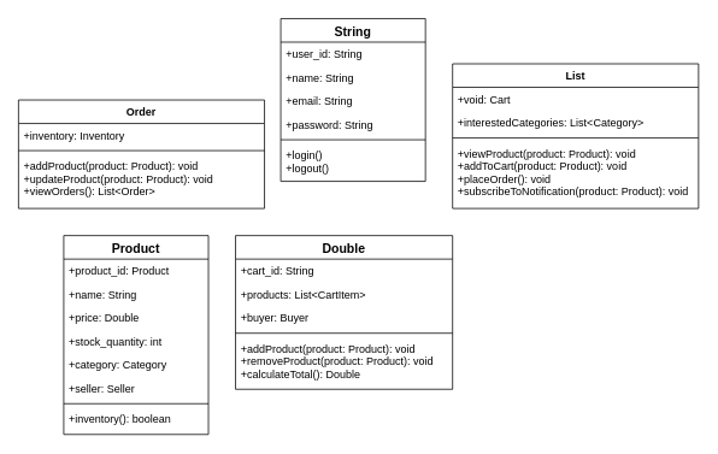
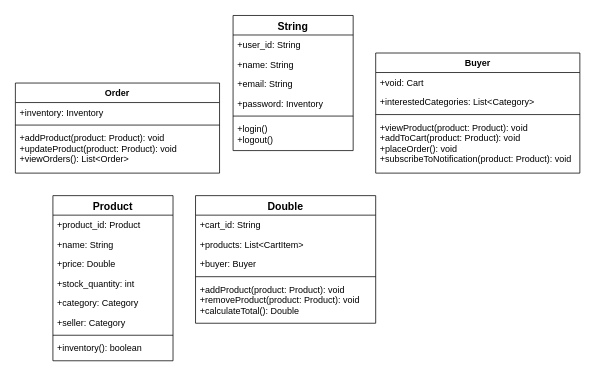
- <mxCell id="9" value="List" style="swimlane;fontStyle=1;align=center;verticalAlign=top;childLayout=stackLayout;horizontal=1;startSize=26;horizontalStack=0;resizeParent=1;resizeLast=0;collapsible=1;marginBottom=0;rounded=0;shadow=0;strokeWidth=1;" parent="1" vertex="1"><mxGeometry x="500" y="70" width="272" height="160" as="geometry"><mxRectangle x="550" y="140" width="160" height="26" as="alternateBounds" /></mxGeometry></mxCell>
+ <mxCell id="9" value="Buyer" style="swimlane;fontStyle=1;align=center;verticalAlign=top;childLayout=stackLayout;horizontal=1;startSize=26;horizontalStack=0;resizeParent=1;resizeLast=0;collapsible=1;marginBottom=0;rounded=0;shadow=0;strokeWidth=1;" parent="1" vertex="1"><mxGeometry x="500" y="70" width="272" height="160" as="geometry"><mxRectangle x="550" y="140" width="160" height="26" as="alternateBounds" /></mxGeometry></mxCell>
- <mxCell id="6" value="+password: String" style="text;align=left;verticalAlign=top;spacingLeft=4;spacingRight=4;overflow=hidden;rotatable=0;points=[[0,0.5],[1,0.5]];portConstraint=eastwest;rounded=0;shadow=0;html=0;" vertex="1" parent="2"><mxGeometry y="104" width="160" height="26" as="geometry" /></mxCell>
+ <mxCell id="6" value="+password: Inventory" style="text;align=left;verticalAlign=top;spacingLeft=4;spacingRight=4;overflow=hidden;rotatable=0;points=[[0,0.5],[1,0.5]];portConstraint=eastwest;rounded=0;shadow=0;html=0;" vertex="1" parent="2"><mxGeometry y="104" width="160" height="26" as="geometry" /></mxCell>
- <mxCell id="24" value="+seller: Seller" style="text;align=left;verticalAlign=top;spacingLeft=4;spacingRight=4;overflow=hidden;rotatable=0;points=[[0,0.5],[1,0.5]];portConstraint=eastwest;rounded=0;shadow=0;html=0;" vertex="1" parent="18"><mxGeometry y="156" width="160" height="26" as="geometry" /></mxCell>
+ <mxCell id="24" value="+seller: Category" style="text;align=left;verticalAlign=top;spacingLeft=4;spacingRight=4;overflow=hidden;rotatable=0;points=[[0,0.5],[1,0.5]];portConstraint=eastwest;rounded=0;shadow=0;html=0;" vertex="1" parent="18"><mxGeometry y="156" width="160" height="26" as="geometry" /></mxCell>
